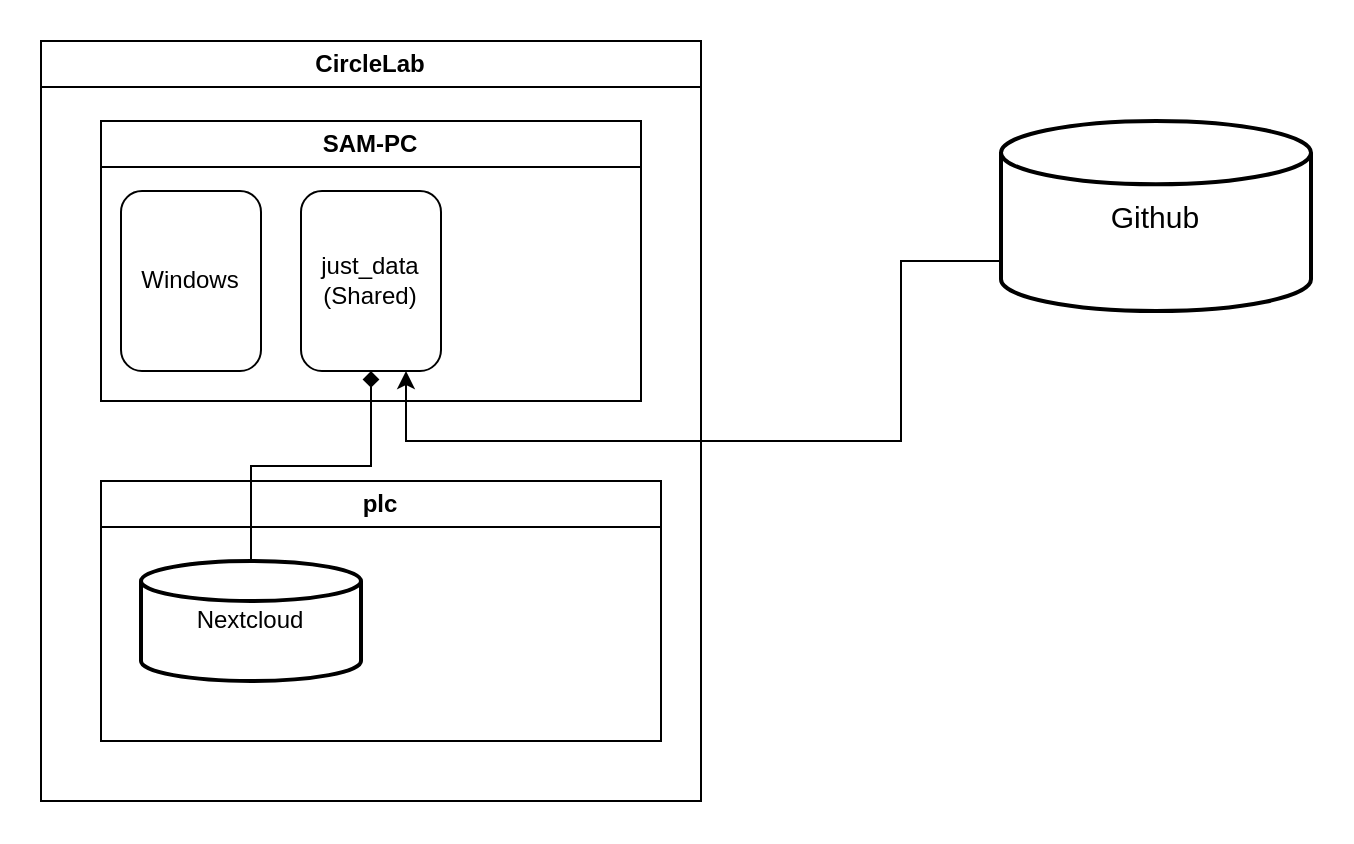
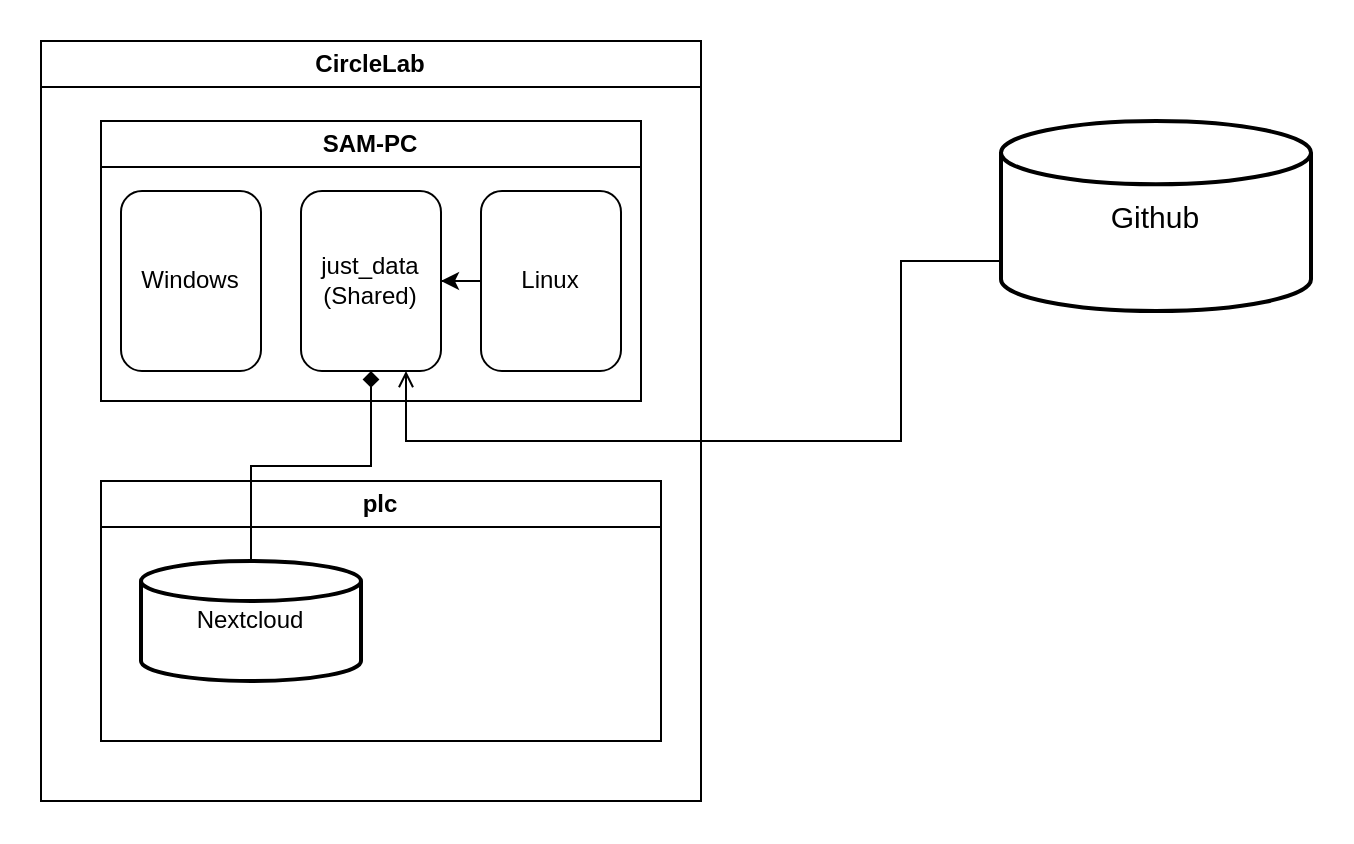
+ <mxCell id="6" style="edgeStyle=orthogonalEdgeStyle;rounded=0;orthogonalLoop=1;jettySize=auto;html=1;entryX=1;entryY=0.5;entryDx=0;entryDy=0;" edge="1" parent="3" source="7" target="5"><mxGeometry relative="1" as="geometry" /></mxCell>
+ <mxCell id="7" value="Linux" style="rounded=1;whiteSpace=wrap;html=1;" vertex="1" parent="3"><mxGeometry x="190" y="35" width="70" height="90" as="geometry" /></mxCell>
- <mxCell id="11" style="edgeStyle=orthogonalEdgeStyle;rounded=0;orthogonalLoop=1;jettySize=auto;html=1;fontSize=15;entryX=0.75;entryY=1;entryDx=0;entryDy=0;" edge="1" parent="1" source="12" target="5"><mxGeometry relative="1" as="geometry"><mxPoint x="450" y="220" as="targetPoint" /><Array as="points"><mxPoint x="450" y="130" /><mxPoint x="450" y="220" /><mxPoint x="202" y="220" /></Array></mxGeometry></mxCell>
+ <mxCell id="11" style="edgeStyle=orthogonalEdgeStyle;rounded=0;orthogonalLoop=1;jettySize=auto;html=1;fontSize=15;entryX=0.75;entryY=1;entryDx=0;entryDy=0;endArrow=open;" edge="1" parent="1" source="12" target="5"><mxGeometry relative="1" as="geometry"><mxPoint x="450" y="220" as="targetPoint" /><Array as="points"><mxPoint x="450" y="130" /><mxPoint x="450" y="220" /><mxPoint x="202" y="220" /></Array></mxGeometry></mxCell>
